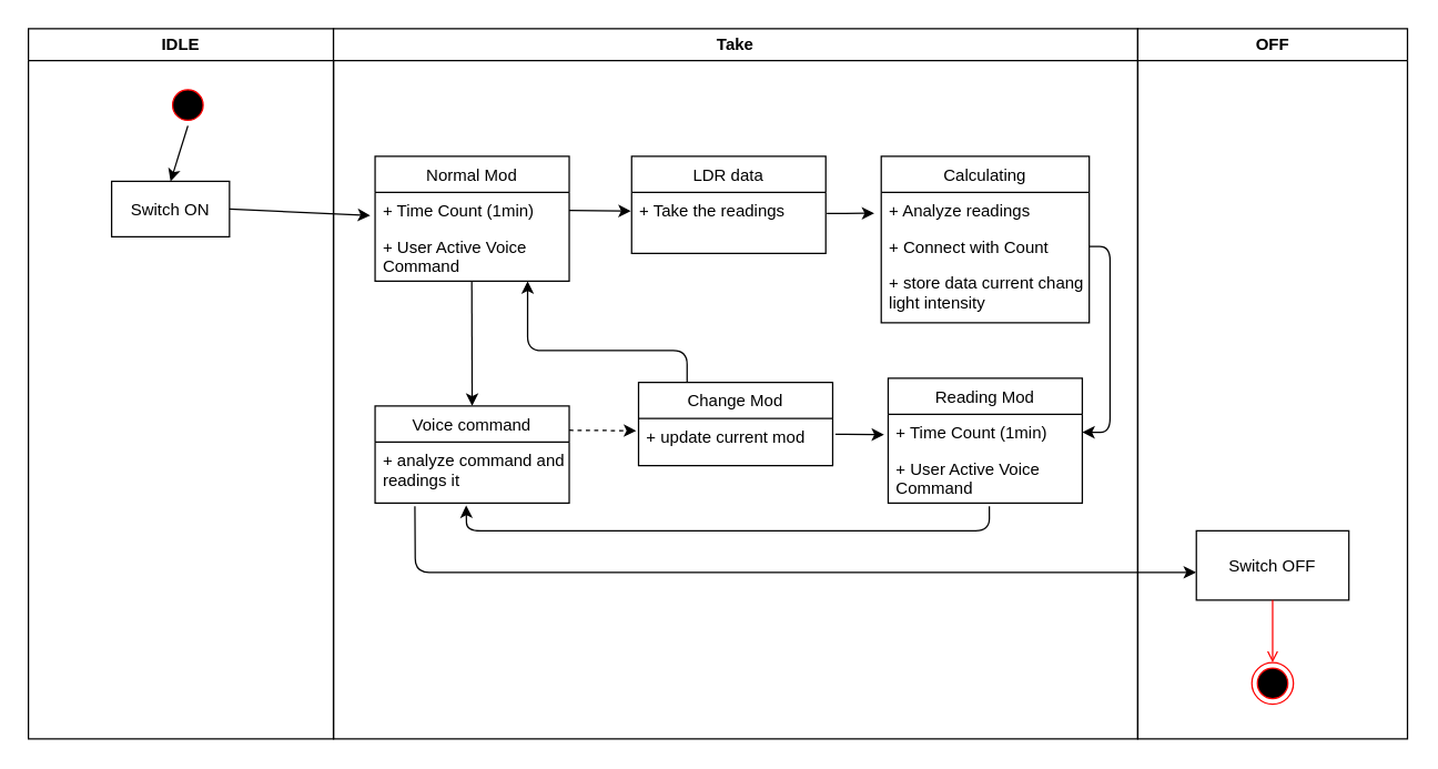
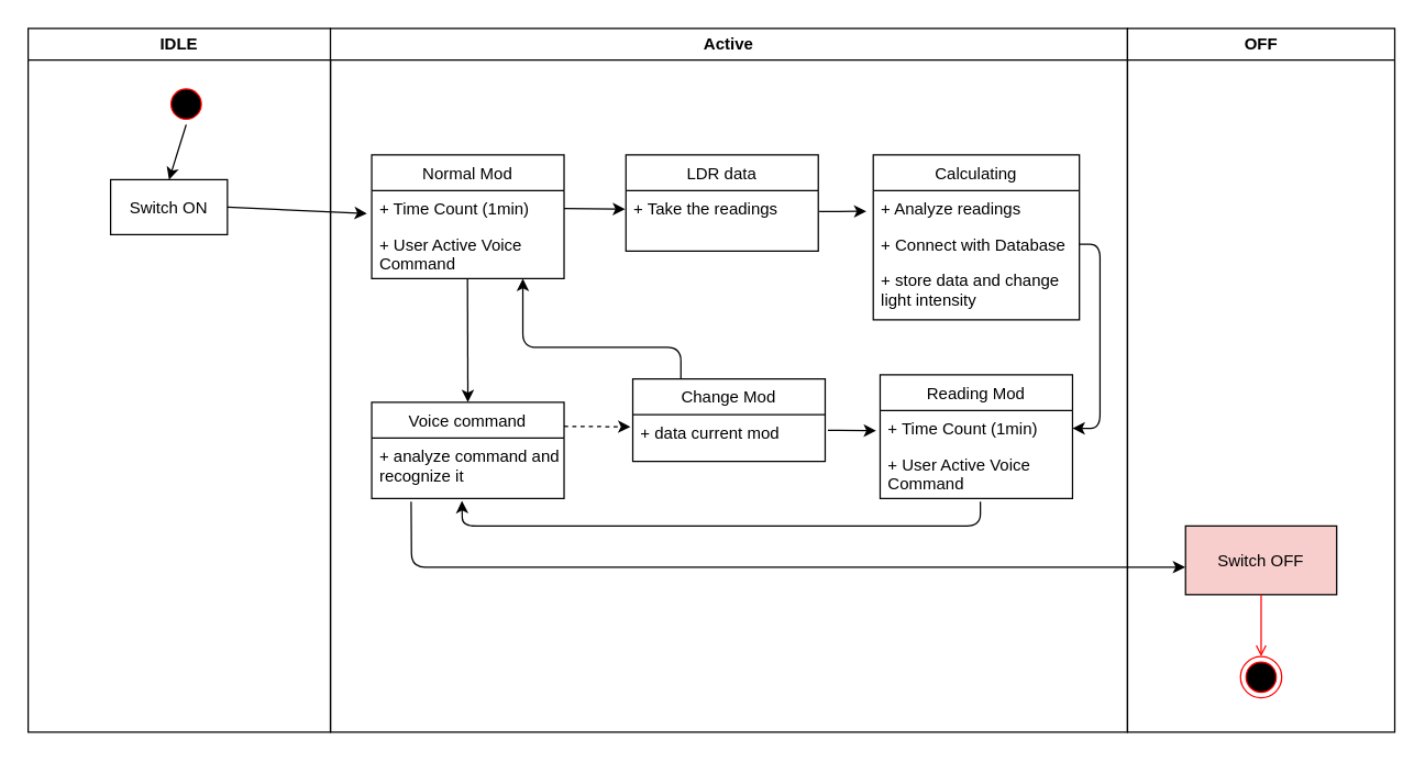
- <mxCell id="6" value="Take" style="swimlane;whiteSpace=wrap" parent="1" vertex="1"><mxGeometry x="240" y="20" width="580" height="512" as="geometry" /></mxCell>
+ <mxCell id="6" value="Active" style="swimlane;whiteSpace=wrap" parent="1" vertex="1"><mxGeometry x="240" y="20" width="580" height="512" as="geometry" /></mxCell>
- <mxCell id="9" value="+ Connect with Count" style="text;strokeColor=none;fillColor=none;align=left;verticalAlign=top;spacingLeft=4;spacingRight=4;overflow=hidden;rotatable=0;points=[[0,0.5],[1,0.5]];portConstraint=eastwest;" vertex="1" parent="7"><mxGeometry y="52" width="150" height="26" as="geometry" /></mxCell>
+ <mxCell id="9" value="+ Connect with Database" style="text;strokeColor=none;fillColor=none;align=left;verticalAlign=top;spacingLeft=4;spacingRight=4;overflow=hidden;rotatable=0;points=[[0,0.5],[1,0.5]];portConstraint=eastwest;" vertex="1" parent="7"><mxGeometry y="52" width="150" height="26" as="geometry" /></mxCell>
- <mxCell id="10" value="+ store data current change &#10;light intensity" style="text;strokeColor=none;fillColor=none;align=left;verticalAlign=top;spacingLeft=4;spacingRight=4;overflow=hidden;rotatable=0;points=[[0,0.5],[1,0.5]];portConstraint=eastwest;" vertex="1" parent="7"><mxGeometry y="78" width="150" height="42" as="geometry" /></mxCell>
+ <mxCell id="10" value="+ store data and change &#10;light intensity" style="text;strokeColor=none;fillColor=none;align=left;verticalAlign=top;spacingLeft=4;spacingRight=4;overflow=hidden;rotatable=0;points=[[0,0.5],[1,0.5]];portConstraint=eastwest;" vertex="1" parent="7"><mxGeometry y="78" width="150" height="42" as="geometry" /></mxCell>
- <mxCell id="14" value="+ update current mod" style="text;strokeColor=none;fillColor=none;align=left;verticalAlign=top;spacingLeft=4;spacingRight=4;overflow=hidden;rotatable=0;points=[[0,0.5],[1,0.5]];portConstraint=eastwest;" vertex="1" parent="13"><mxGeometry y="26" width="140" height="34" as="geometry" /></mxCell>
+ <mxCell id="14" value="+ data current mod" style="text;strokeColor=none;fillColor=none;align=left;verticalAlign=top;spacingLeft=4;spacingRight=4;overflow=hidden;rotatable=0;points=[[0,0.5],[1,0.5]];portConstraint=eastwest;" vertex="1" parent="13"><mxGeometry y="26" width="140" height="34" as="geometry" /></mxCell>
- <mxCell id="12" value="+ analyze command and &#10;readings it" style="text;strokeColor=none;fillColor=none;align=left;verticalAlign=top;spacingLeft=4;spacingRight=4;overflow=hidden;rotatable=0;points=[[0,0.5],[1,0.5]];portConstraint=eastwest;" vertex="1" parent="11"><mxGeometry y="26" width="140" height="44" as="geometry" /></mxCell>
+ <mxCell id="12" value="+ analyze command and &#10;recognize it" style="text;strokeColor=none;fillColor=none;align=left;verticalAlign=top;spacingLeft=4;spacingRight=4;overflow=hidden;rotatable=0;points=[[0,0.5],[1,0.5]];portConstraint=eastwest;" vertex="1" parent="11"><mxGeometry y="26" width="140" height="44" as="geometry" /></mxCell>
- <mxCell id="21" value="Switch OFF" style="" parent="20" vertex="1"><mxGeometry x="42.25" y="362" width="110" height="50" as="geometry" /></mxCell>
+ <mxCell id="21" value="Switch OFF" style="fillColor=#f8cecc;" parent="20" vertex="1"><mxGeometry x="42.25" y="362" width="110" height="50" as="geometry" /></mxCell>
